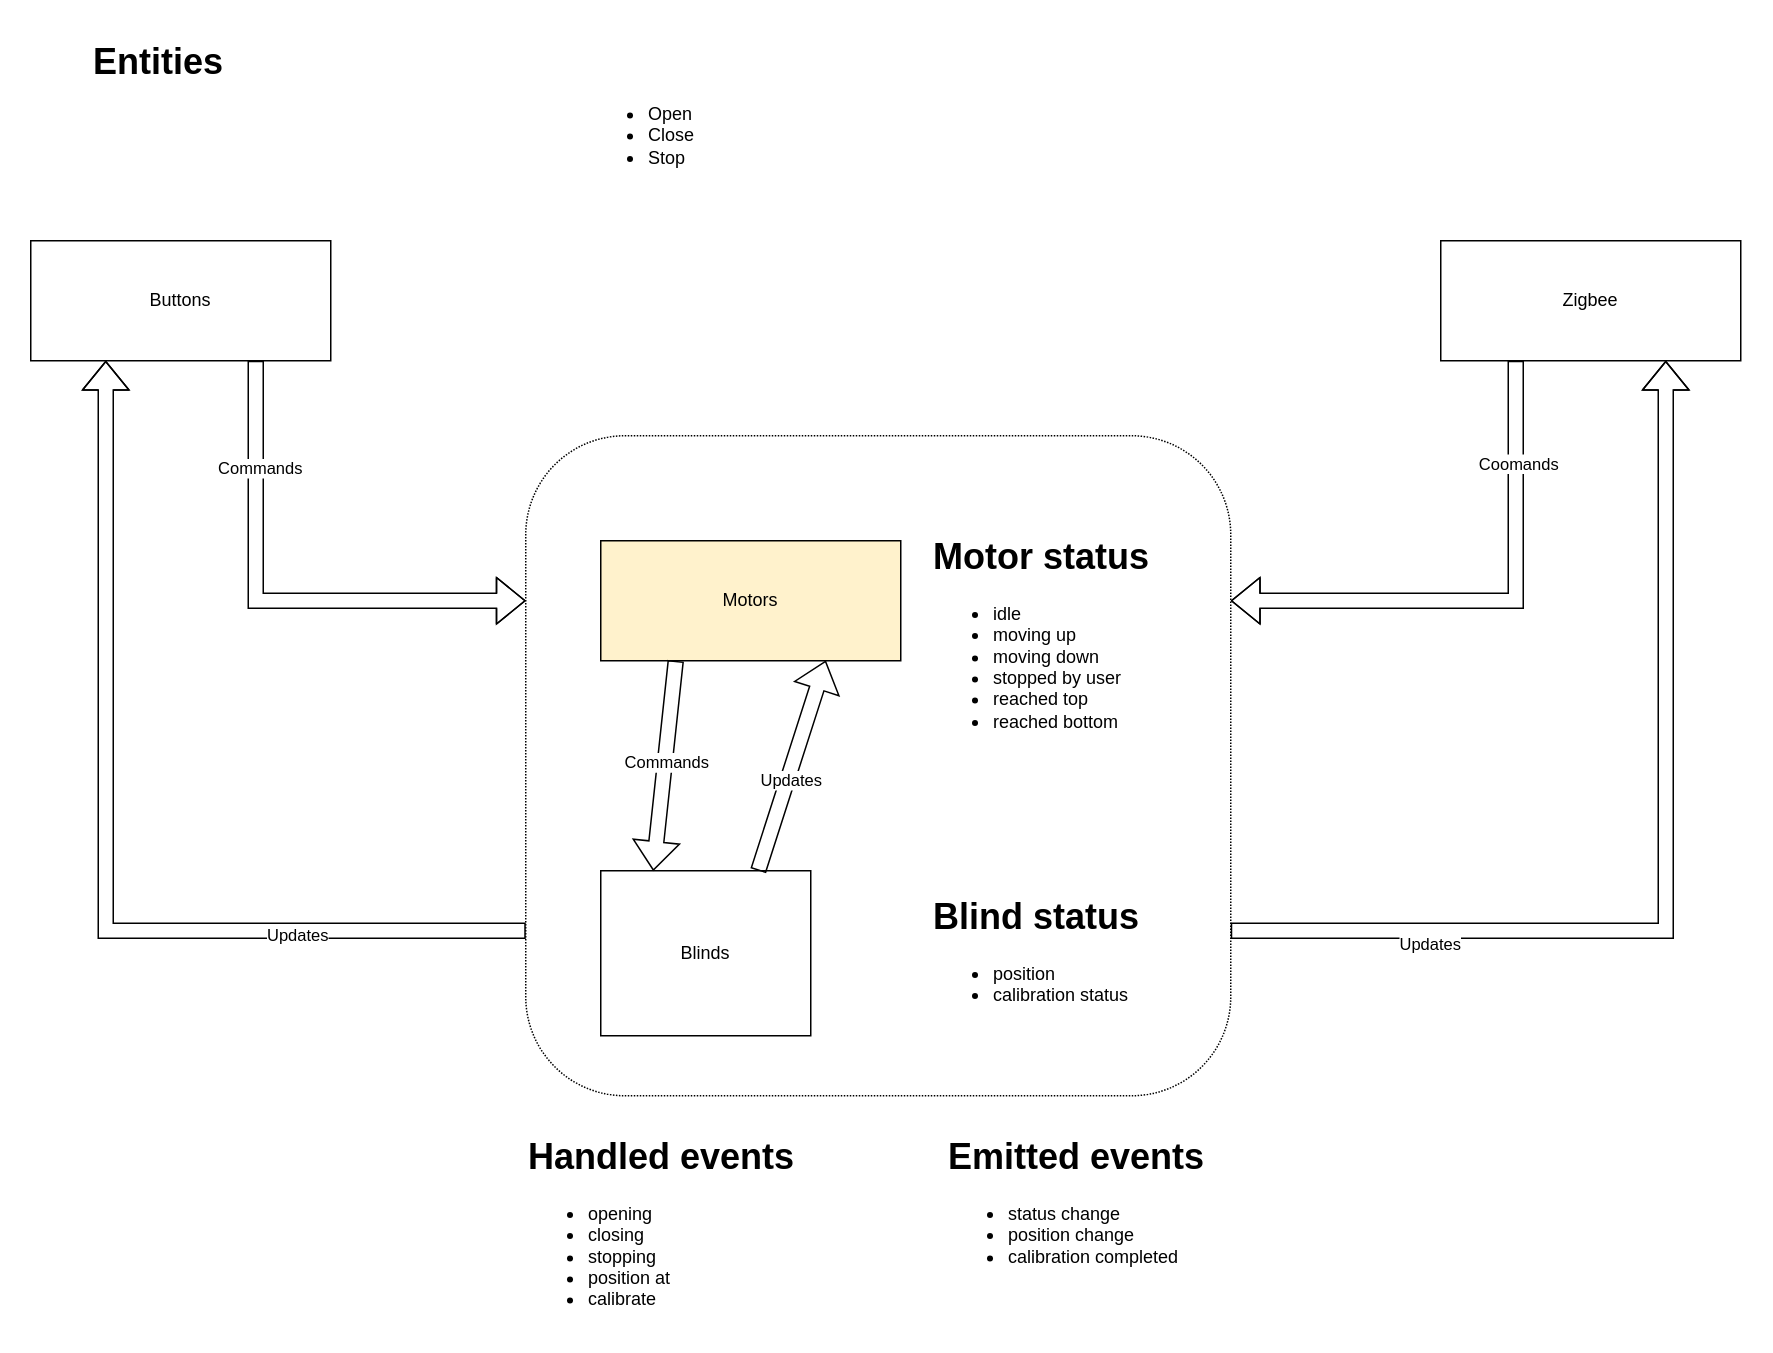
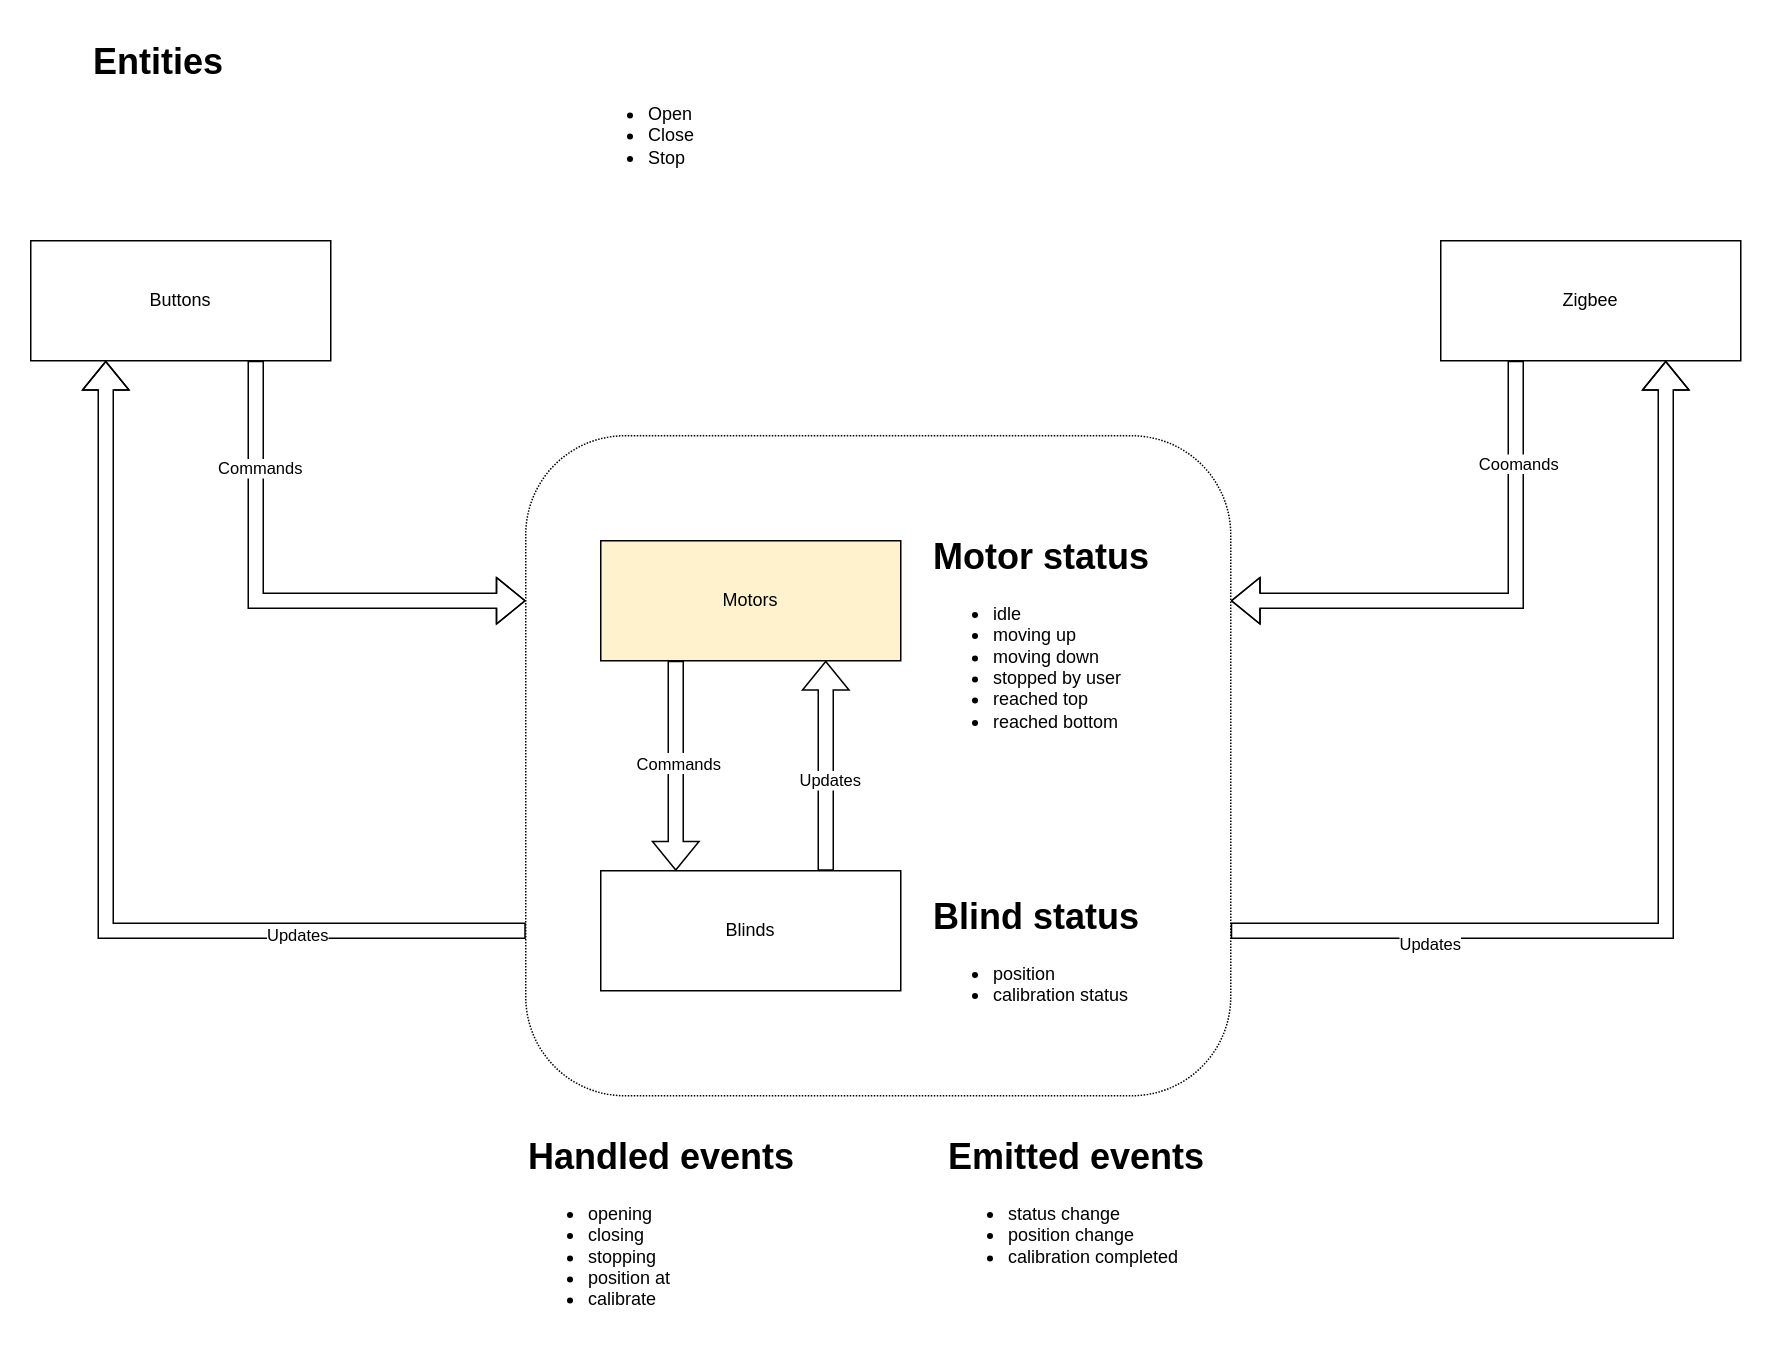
- <mxCell id="12" value="Blinds" style="rounded=0;whiteSpace=wrap;html=1;" vertex="1" parent="1"><mxGeometry x="400" y="580" width="140" height="110" as="geometry" /></mxCell>
+ <mxCell id="12" value="Blinds" style="rounded=0;whiteSpace=wrap;html=1;" vertex="1" parent="1"><mxGeometry x="400" y="580" width="200" height="80" as="geometry" /></mxCell>
